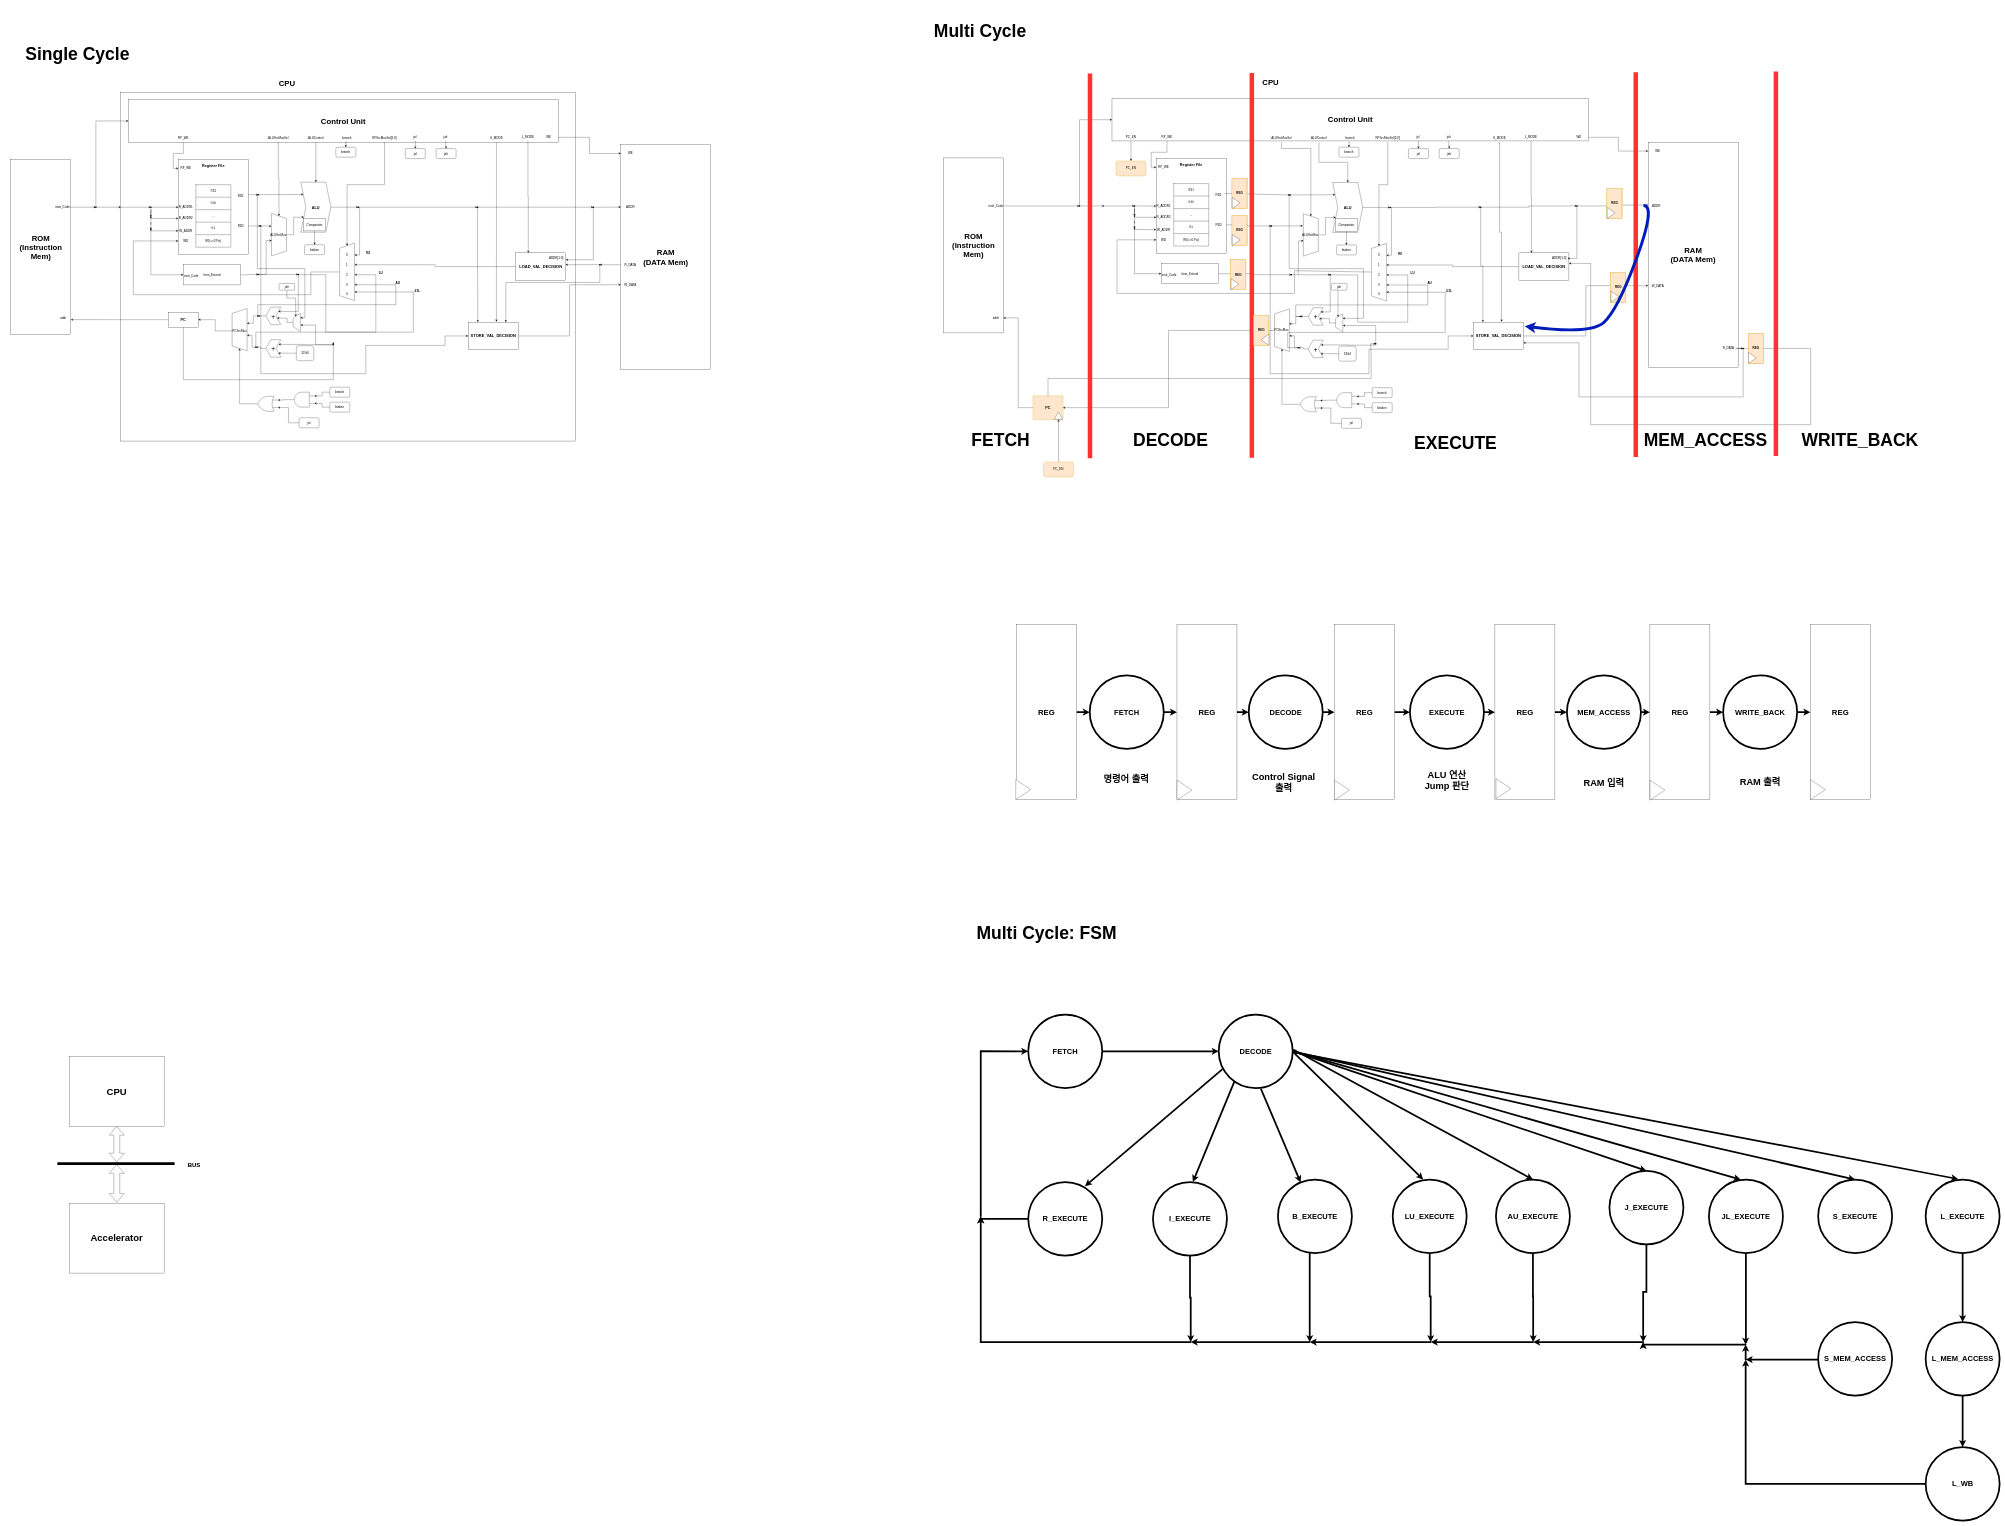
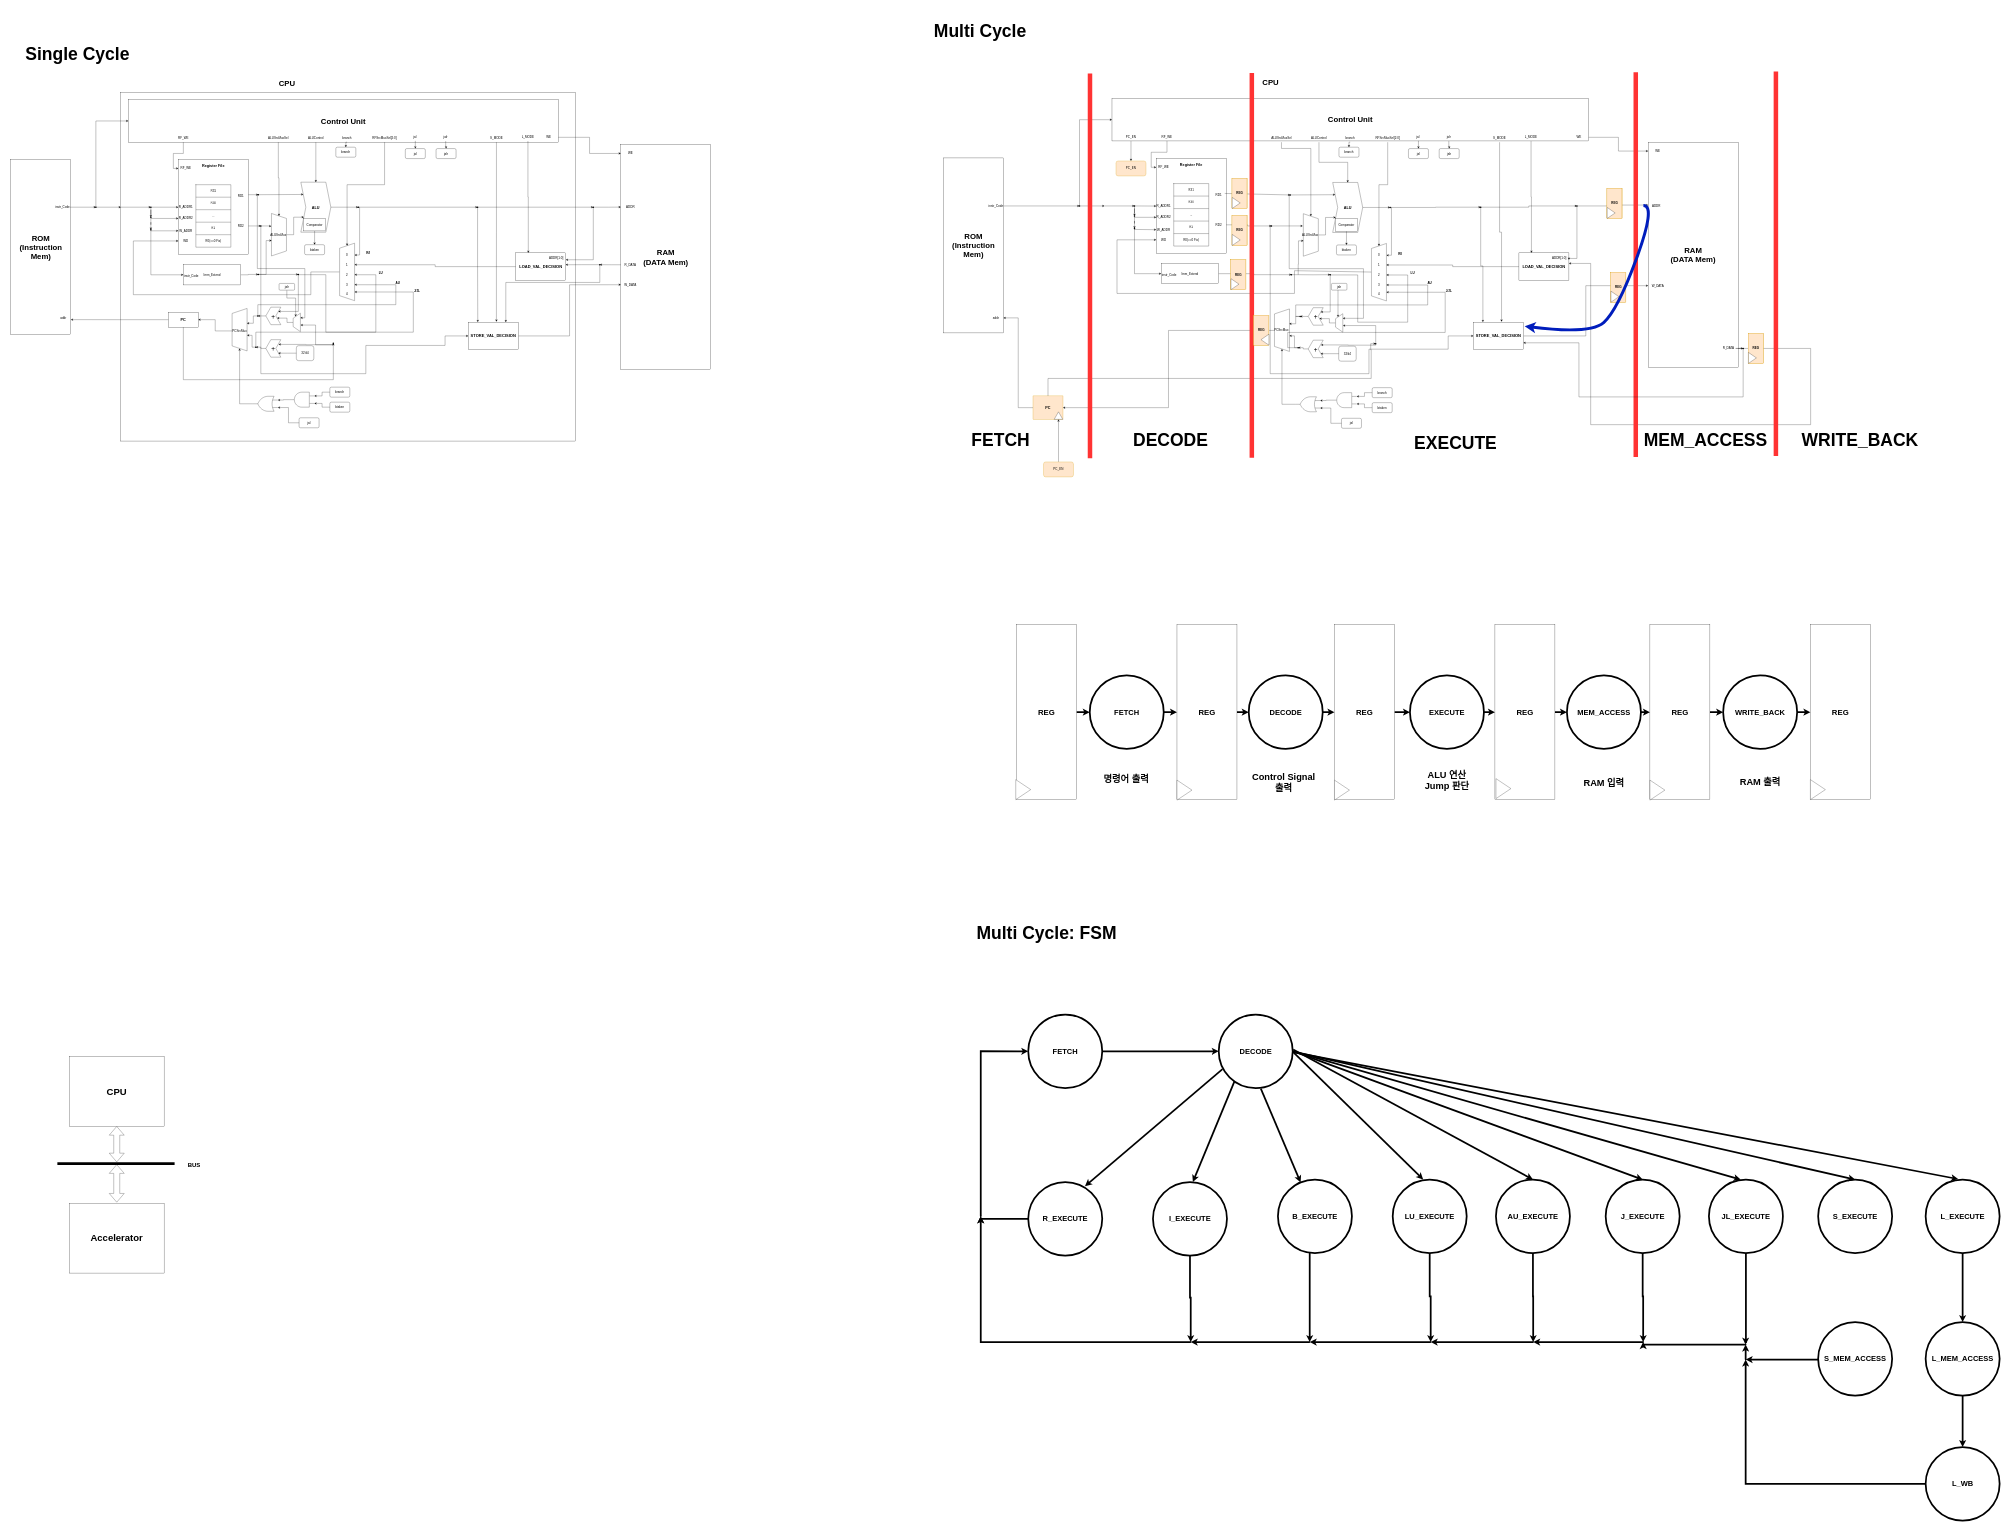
- <mxCell id="403" value="&lt;b&gt;&lt;font style=&quot;font-size: 30px;&quot;&gt;J_EXECUTE&lt;/font&gt;&lt;/b&gt;" style="ellipse;whiteSpace=wrap;html=1;strokeWidth=7;" parent="1" vertex="1"><mxGeometry x="6438" y="4683" width="296" height="294" as="geometry" /></mxCell>
+ <mxCell id="403" value="&lt;b&gt;&lt;font style=&quot;font-size: 30px;&quot;&gt;J_EXECUTE&lt;/font&gt;&lt;/b&gt;" style="ellipse;whiteSpace=wrap;html=1;strokeWidth=7;" parent="1" vertex="1"><mxGeometry x="6423" y="4718" width="296" height="294" as="geometry" /></mxCell>
